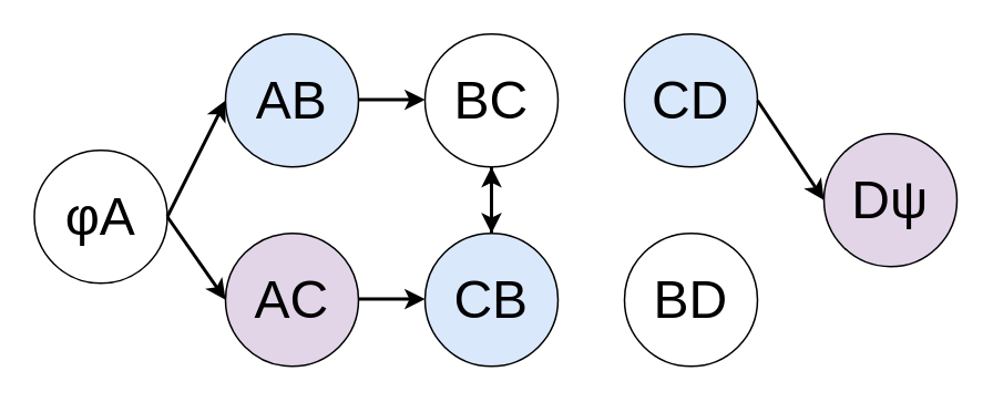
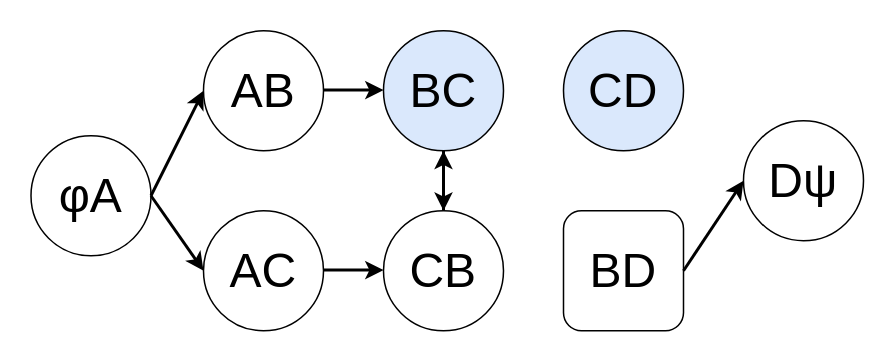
- <mxCell id="14" value="AB" style="ellipse;whiteSpace=wrap;html=1;aspect=fixed;fontSize=32;fillColor=#dae8fc;" vertex="1" parent="1"><mxGeometry x="135" y="20" width="80" height="80" as="geometry" /></mxCell>
+ <mxCell id="14" value="AB" style="ellipse;whiteSpace=wrap;html=1;aspect=fixed;fontSize=32;" vertex="1" parent="1"><mxGeometry x="135" y="20" width="80" height="80" as="geometry" /></mxCell>
- <mxCell id="5" value="BC" style="ellipse;whiteSpace=wrap;html=1;aspect=fixed;fontSize=32;" vertex="1" parent="1"><mxGeometry x="255" y="20" width="80" height="80" as="geometry" /></mxCell>
+ <mxCell id="5" value="BC" style="ellipse;whiteSpace=wrap;html=1;aspect=fixed;fontSize=32;fillColor=#dae8fc;" vertex="1" parent="1"><mxGeometry x="255" y="20" width="80" height="80" as="geometry" /></mxCell>
- <mxCell id="13" value="" style="endArrow=classic;html=1;rounded=0;curved=1;exitX=1;exitY=0.5;exitDx=0;exitDy=0;strokeWidth=2;entryX=0;entryY=0.5;entryDx=0;entryDy=0;" edge="1" parent="1" source="3" target="11"><mxGeometry width="50" height="50" relative="1" as="geometry"><mxPoint x="405" y="200" as="sourcePoint" /><mxPoint x="465" y="310" as="targetPoint" /></mxGeometry></mxCell>
- <mxCell id="11" value="Dψ" style="ellipse;whiteSpace=wrap;html=1;aspect=fixed;fontSize=32;fillColor=#e1d5e7;" vertex="1" parent="1"><mxGeometry x="495" y="80" width="80" height="80" as="geometry" /></mxCell>
+ <mxCell id="11" value="Dψ" style="ellipse;whiteSpace=wrap;html=1;aspect=fixed;fontSize=32;" vertex="1" parent="1"><mxGeometry x="495" y="80" width="80" height="80" as="geometry" /></mxCell>
+ <mxCell id="12" value="" style="endArrow=classic;html=1;rounded=0;curved=1;exitX=1;exitY=0.5;exitDx=0;exitDy=0;strokeWidth=2;entryX=0;entryY=0.5;entryDx=0;entryDy=0;" edge="1" parent="1" source="10" target="11"><mxGeometry width="50" height="50" relative="1" as="geometry"><mxPoint x="405" y="200" as="sourcePoint" /><mxPoint x="465" y="310" as="targetPoint" /></mxGeometry></mxCell>
- <mxCell id="15" value="AC" style="ellipse;whiteSpace=wrap;html=1;aspect=fixed;fontSize=32;fillColor=#e1d5e7;" vertex="1" parent="1"><mxGeometry x="135" y="140" width="80" height="80" as="geometry" /></mxCell>
+ <mxCell id="15" value="AC" style="ellipse;whiteSpace=wrap;html=1;aspect=fixed;fontSize=32;" vertex="1" parent="1"><mxGeometry x="135" y="140" width="80" height="80" as="geometry" /></mxCell>
- <mxCell id="4" value="CB" style="ellipse;whiteSpace=wrap;html=1;aspect=fixed;fontSize=32;fillColor=#dae8fc;" vertex="1" parent="1"><mxGeometry x="255" y="140" width="80" height="80" as="geometry" /></mxCell>
+ <mxCell id="4" value="CB" style="ellipse;whiteSpace=wrap;html=1;aspect=fixed;fontSize=32;" vertex="1" parent="1"><mxGeometry x="255" y="140" width="80" height="80" as="geometry" /></mxCell>
- <mxCell id="10" value="BD" style="ellipse;whiteSpace=wrap;html=1;aspect=fixed;fontSize=32;" vertex="1" parent="1"><mxGeometry x="375" y="140" width="80" height="80" as="geometry" /></mxCell>
+ <mxCell id="10" value="BD" style="whiteSpace=wrap;html=1;aspect=fixed;fontSize=32;rounded=1;" vertex="1" parent="1"><mxGeometry x="375" y="140" width="80" height="80" as="geometry" /></mxCell>
